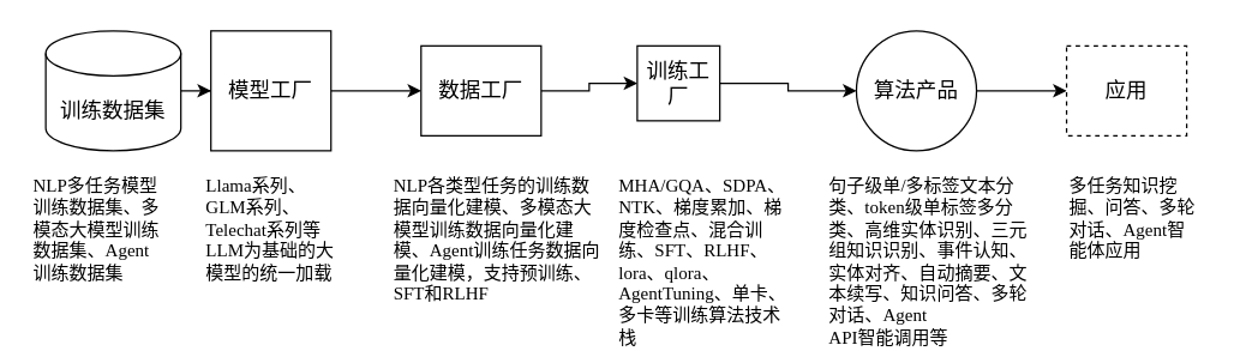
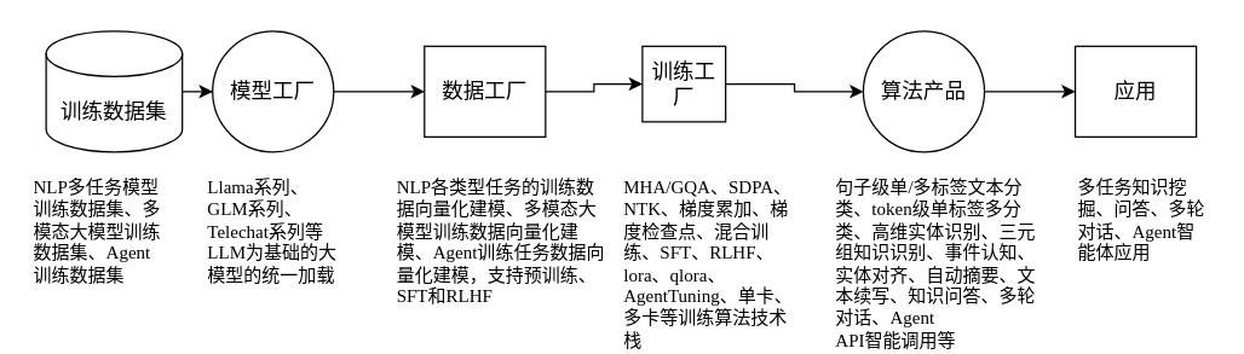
- <mxCell id="5" value="&lt;span style=&quot;font-size: 14px;&quot;&gt;模型工厂&lt;/span&gt;" style="whiteSpace=wrap;html=1;aspect=fixed;fillColor=#FFFFFF;rounded=0;" vertex="1" parent="1"><mxGeometry x="140" y="20" width="80" height="80" as="geometry" /></mxCell>
+ <mxCell id="5" value="&lt;span style=&quot;font-size: 14px;&quot;&gt;模型工厂&lt;/span&gt;" style="ellipse;whiteSpace=wrap;html=1;aspect=fixed;fillColor=#FFFFFF;" vertex="1" parent="1"><mxGeometry x="140" y="20" width="80" height="80" as="geometry" /></mxCell>
- <mxCell id="12" value="&lt;span style=&quot;font-size: 14px;&quot;&gt;应用&lt;/span&gt;" style="rounded=0;whiteSpace=wrap;html=1;dashed=1;" vertex="1" parent="1"><mxGeometry x="710" y="30" width="80" height="60" as="geometry" /></mxCell>
+ <mxCell id="12" value="&lt;span style=&quot;font-size: 14px;&quot;&gt;应用&lt;/span&gt;" style="rounded=0;whiteSpace=wrap;html=1;" vertex="1" parent="1"><mxGeometry x="710" y="30" width="80" height="60" as="geometry" /></mxCell>
